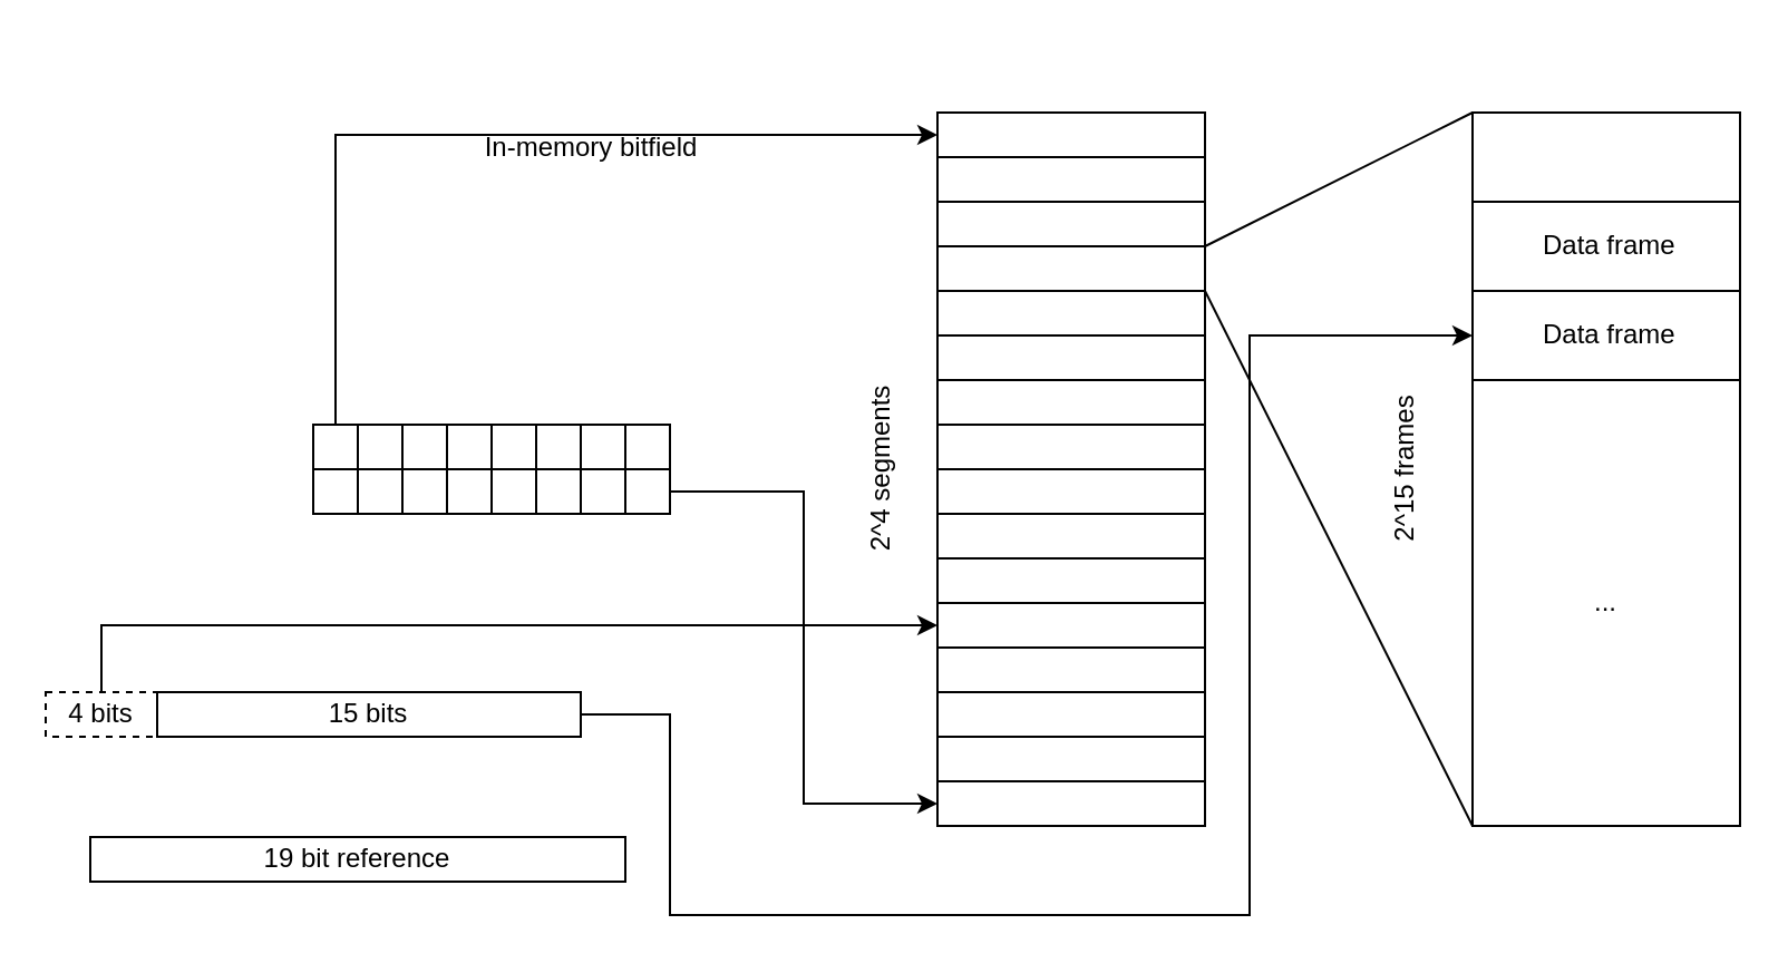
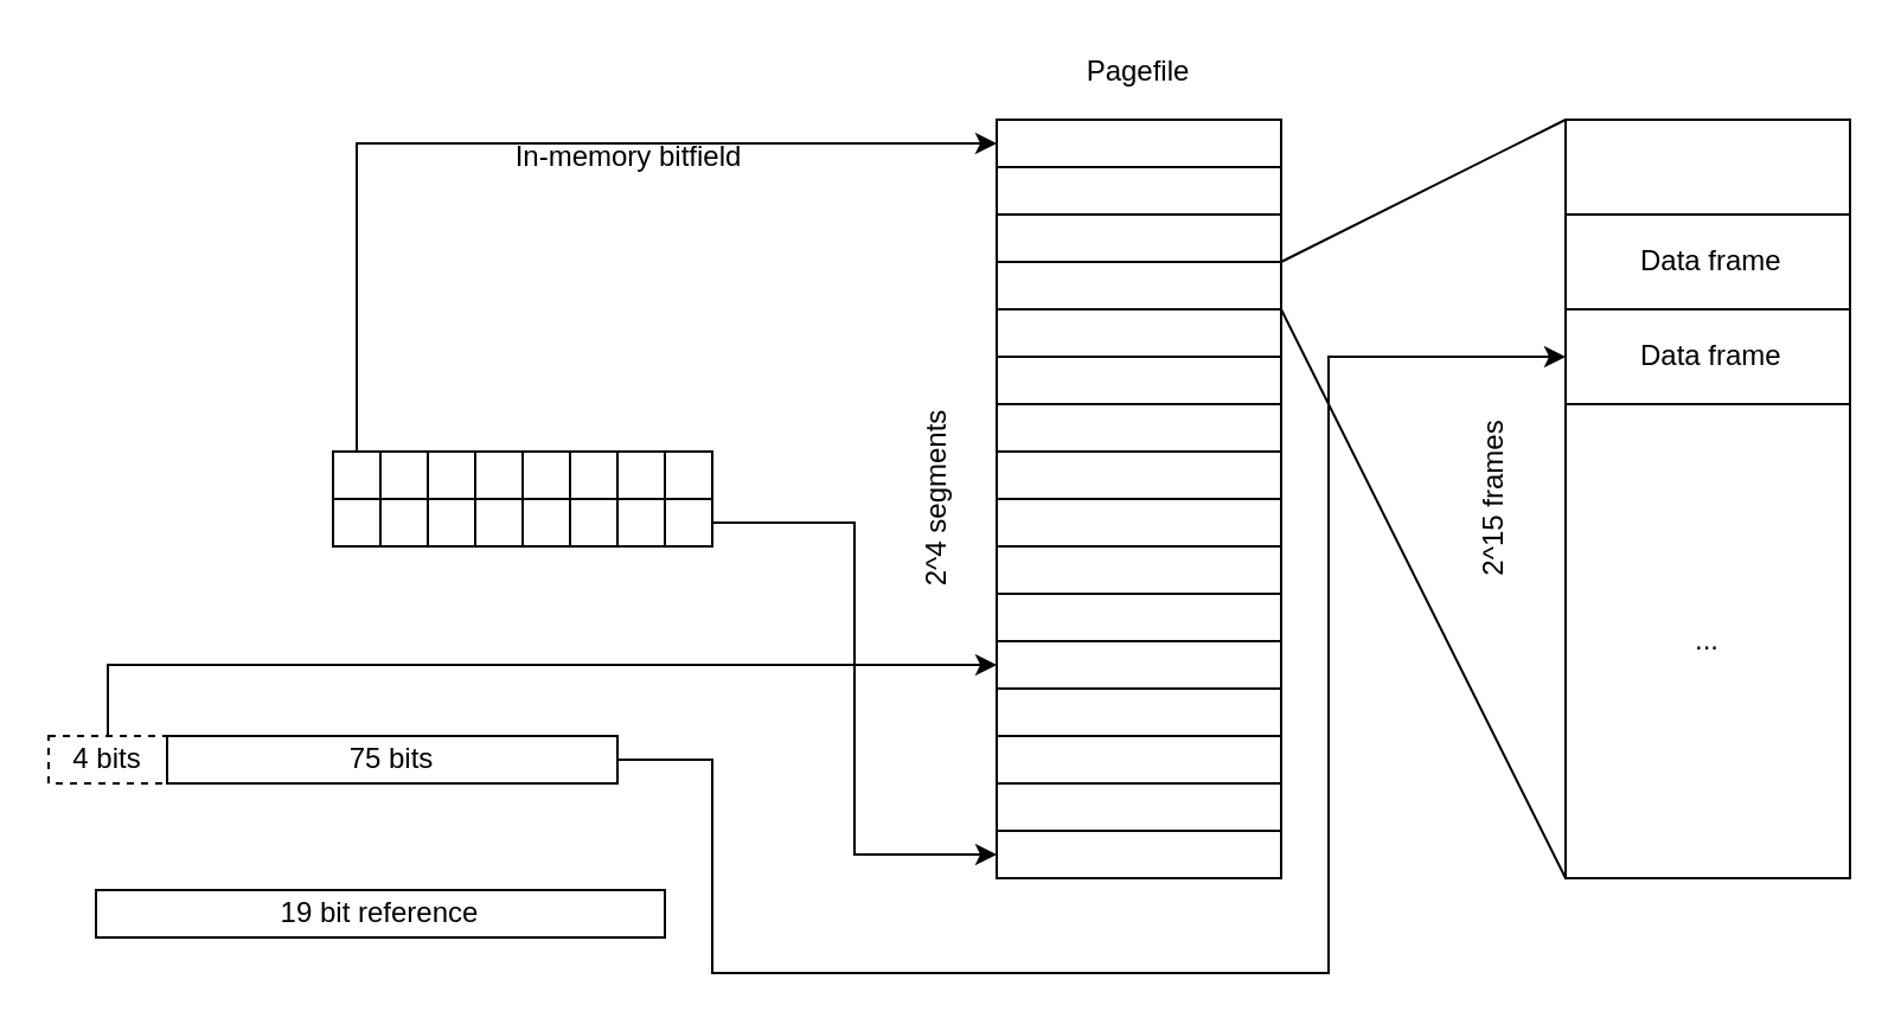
+ <mxCell id="19" value="Pagefile" style="text;html=1;strokeColor=none;fillColor=none;align=center;verticalAlign=middle;whiteSpace=wrap;rounded=0;" vertex="1" parent="1"><mxGeometry x="445" y="20" width="70" height="20" as="geometry" /></mxCell>
- <mxCell id="52" value="15 bits" style="rounded=0;whiteSpace=wrap;html=1;" vertex="1" parent="1"><mxGeometry x="70" y="310" width="190" height="20" as="geometry" /></mxCell>
+ <mxCell id="52" value="75 bits" style="rounded=0;whiteSpace=wrap;html=1;" vertex="1" parent="1"><mxGeometry x="70" y="310" width="190" height="20" as="geometry" /></mxCell>
